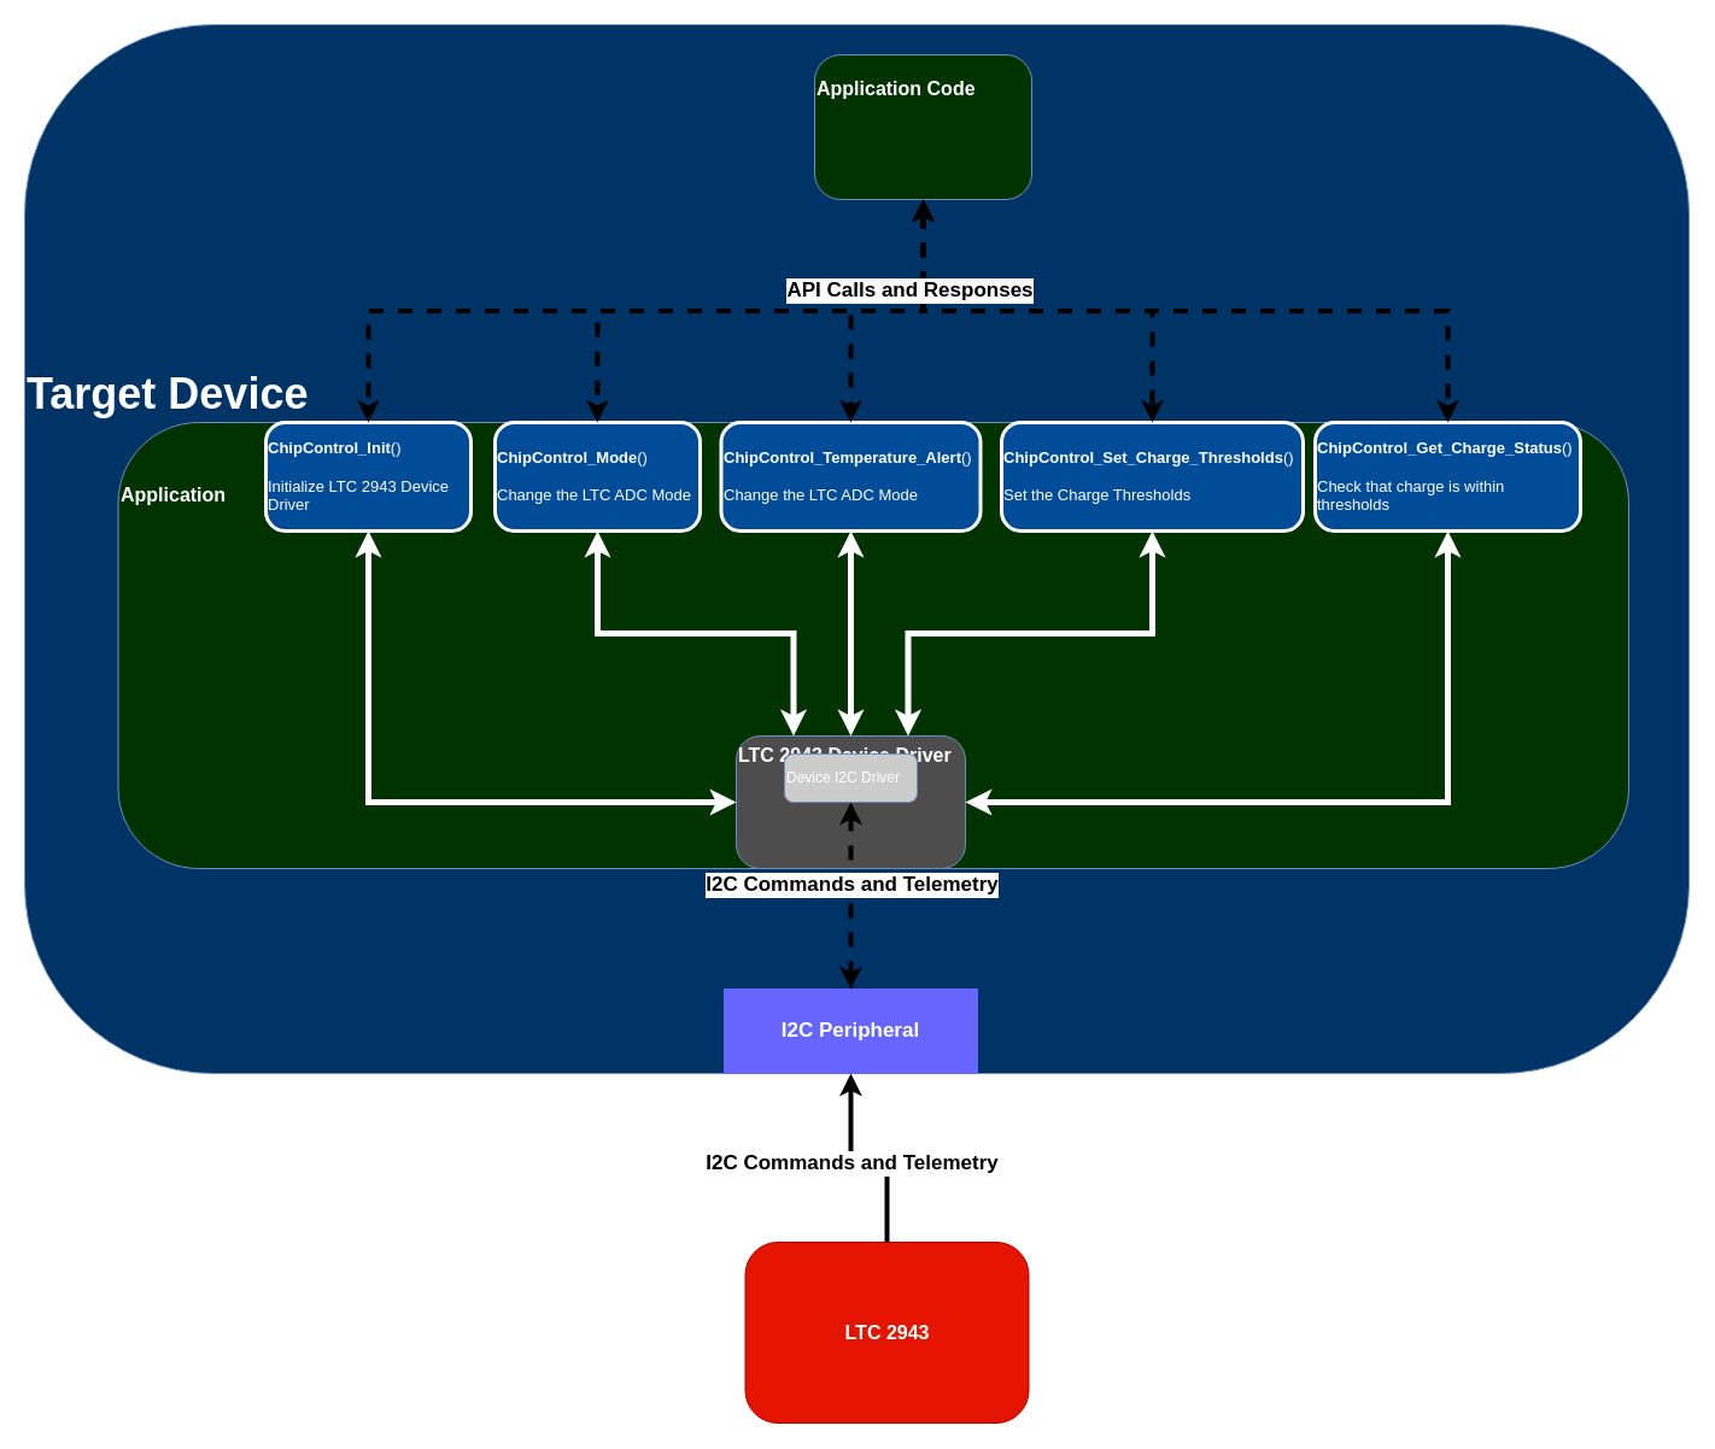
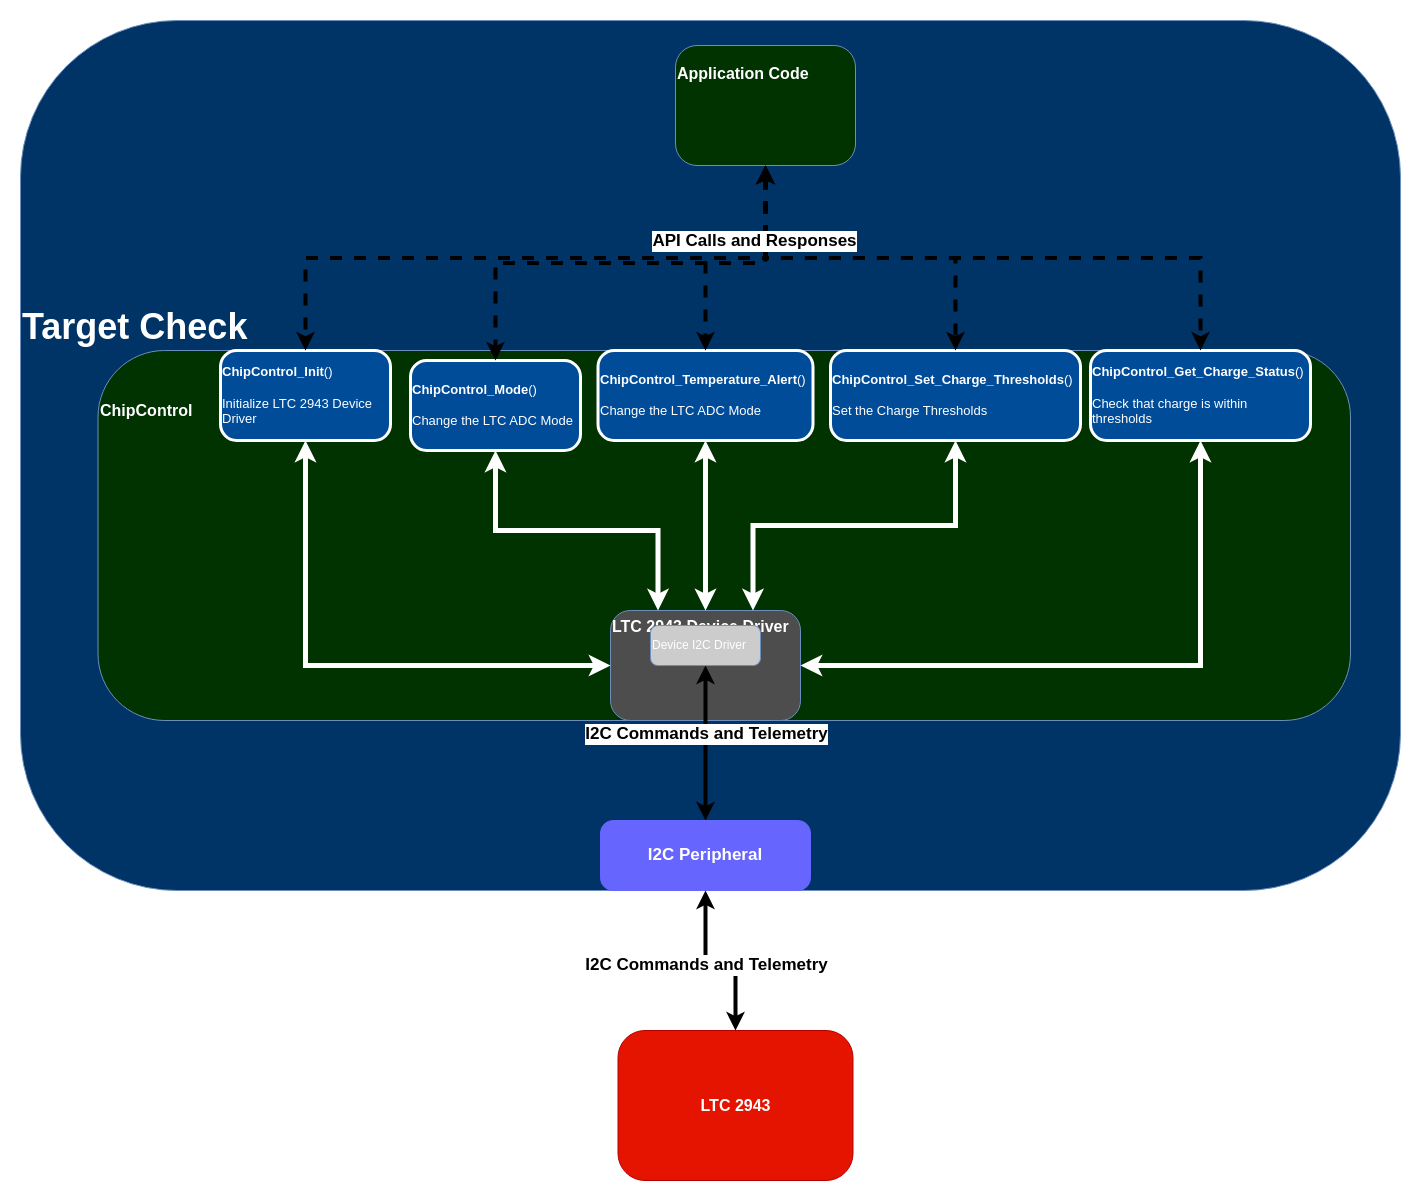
- <mxCell id="2" value="&lt;div style=&quot;line-height: 150%; font-size: 16px;&quot;&gt;&lt;span style=&quot;background-color: initial; color: rgb(255, 255, 255); font-size: 36px;&quot;&gt;Target Device&lt;/span&gt;&lt;br style=&quot;font-size: 16px;&quot;&gt;&lt;/div&gt;" style="rounded=1;whiteSpace=wrap;html=1;fillColor=#003366;strokeColor=#6c8ebf;gradientColor=none;align=left;arcSize=18;fontSize=16;spacingTop=-250;fontStyle=1" parent="1" vertex="1"><mxGeometry x="20" y="20" width="1380" height="870" as="geometry" /></mxCell>
+ <mxCell id="2" value="&lt;div style=&quot;line-height: 150%; font-size: 16px;&quot;&gt;&lt;span style=&quot;background-color: initial; color: rgb(255, 255, 255); font-size: 36px;&quot;&gt;Target Check&lt;/span&gt;&lt;br style=&quot;font-size: 16px;&quot;&gt;&lt;/div&gt;" style="rounded=1;whiteSpace=wrap;html=1;fillColor=#003366;strokeColor=#6c8ebf;gradientColor=none;align=left;arcSize=18;fontSize=16;spacingTop=-250;fontStyle=1" parent="1" vertex="1"><mxGeometry x="20" y="20" width="1380" height="870" as="geometry" /></mxCell>
- <mxCell id="12" value="&lt;font color=&quot;#ffffff&quot; style=&quot;font-size: 13px;&quot;&gt;&lt;b style=&quot;font-size: 13px;&quot;&gt;ChipControl_Mode&lt;/b&gt;()&lt;br style=&quot;font-size: 13px;&quot;&gt;&lt;br style=&quot;font-size: 13px;&quot;&gt;Change the LTC ADC Mode&lt;br style=&quot;font-size: 13px;&quot;&gt;&lt;/font&gt;" style="rounded=1;whiteSpace=wrap;html=1;fillColor=#004C99;strokeColor=#FFFFFF;gradientColor=none;align=left;arcSize=18;strokeWidth=3;fontSize=13;" parent="1" vertex="1"><mxGeometry x="410" y="350" width="170" height="90" as="geometry" /></mxCell>
+ <mxCell id="12" value="&lt;font color=&quot;#ffffff&quot; style=&quot;font-size: 13px;&quot;&gt;&lt;b style=&quot;font-size: 13px;&quot;&gt;ChipControl_Mode&lt;/b&gt;()&lt;br style=&quot;font-size: 13px;&quot;&gt;&lt;br style=&quot;font-size: 13px;&quot;&gt;Change the LTC ADC Mode&lt;br style=&quot;font-size: 13px;&quot;&gt;&lt;/font&gt;" style="rounded=1;whiteSpace=wrap;html=1;fillColor=#004C99;strokeColor=#FFFFFF;gradientColor=none;align=left;arcSize=18;strokeWidth=3;fontSize=13;" parent="1" vertex="1"><mxGeometry x="410" y="360" width="170" height="90" as="geometry" /></mxCell>
- <mxCell id="3" value="&lt;div style=&quot;line-height: 150%; font-size: 16px;&quot;&gt;&lt;span style=&quot;background-color: initial; color: rgb(255, 255, 255); font-size: 16px;&quot;&gt;Application&amp;nbsp;&lt;/span&gt;&lt;br style=&quot;font-size: 16px;&quot;&gt;&lt;/div&gt;" style="rounded=1;whiteSpace=wrap;html=1;fillColor=#003300;strokeColor=#6c8ebf;gradientColor=none;align=left;arcSize=18;fontSize=16;spacingTop=-250;fontStyle=1" parent="1" vertex="1"><mxGeometry x="97.5" y="350" width="1252.5" height="370" as="geometry" /></mxCell>
+ <mxCell id="3" value="&lt;div style=&quot;line-height: 150%; font-size: 16px;&quot;&gt;&lt;span style=&quot;background-color: initial; color: rgb(255, 255, 255); font-size: 16px;&quot;&gt;ChipControl&amp;nbsp;&lt;/span&gt;&lt;br style=&quot;font-size: 16px;&quot;&gt;&lt;/div&gt;" style="rounded=1;whiteSpace=wrap;html=1;fillColor=#003300;strokeColor=#6c8ebf;gradientColor=none;align=left;arcSize=18;fontSize=16;spacingTop=-250;fontStyle=1" parent="1" vertex="1"><mxGeometry x="97.5" y="350" width="1252.5" height="370" as="geometry" /></mxCell>
- <mxCell id="5" style="edgeStyle=orthogonalEdgeStyle;rounded=0;orthogonalLoop=1;jettySize=auto;html=1;exitX=0.5;exitY=1;exitDx=0;exitDy=0;entryX=0.5;entryY=0;entryDx=0;entryDy=0;startArrow=classic;startFill=1;strokeWidth=4;fontSize=42;fontStyle=1;dashed=1;" parent="1" source="7" target="20" edge="1"><mxGeometry relative="1" as="geometry" /></mxCell>
+ <mxCell id="5" style="edgeStyle=orthogonalEdgeStyle;rounded=0;orthogonalLoop=1;jettySize=auto;html=1;exitX=0.5;exitY=1;exitDx=0;exitDy=0;entryX=0.5;entryY=0;entryDx=0;entryDy=0;startArrow=classic;startFill=1;strokeWidth=4;fontSize=42;fontStyle=1" parent="1" source="7" target="20" edge="1"><mxGeometry relative="1" as="geometry" /></mxCell>
- <mxCell id="20" value="&lt;font color=&quot;#ffffff&quot; style=&quot;font-size: 17px;&quot;&gt;I2C Peripheral&lt;/font&gt;" style="whiteSpace=wrap;html=1;fillColor=#6666FF;strokeColor=#6666FF;gradientColor=none;align=center;arcSize=18;fontStyle=1;fontSize=17;rounded=0;" parent="1" vertex="1"><mxGeometry x="600" y="820" width="210" height="70" as="geometry" /></mxCell>
+ <mxCell id="20" value="&lt;font color=&quot;#ffffff&quot; style=&quot;font-size: 17px;&quot;&gt;I2C Peripheral&lt;/font&gt;" style="rounded=1;whiteSpace=wrap;html=1;fillColor=#6666FF;strokeColor=#6666FF;gradientColor=none;align=center;arcSize=18;fontStyle=1;fontSize=17;" parent="1" vertex="1"><mxGeometry x="600" y="820" width="210" height="70" as="geometry" /></mxCell>
- <mxCell id="21" style="edgeStyle=orthogonalEdgeStyle;rounded=0;orthogonalLoop=1;jettySize=auto;html=1;entryX=0.5;entryY=0;entryDx=0;entryDy=0;startArrow=classic;startFill=1;strokeWidth=4;fontSize=42;fontStyle=1;endArrow=none;" parent="1" source="20" target="8" edge="1"><mxGeometry relative="1" as="geometry"><mxPoint x="715" y="900" as="sourcePoint" /><mxPoint x="715" y="1000" as="targetPoint" /></mxGeometry></mxCell>
+ <mxCell id="21" style="edgeStyle=orthogonalEdgeStyle;rounded=0;orthogonalLoop=1;jettySize=auto;html=1;entryX=0.5;entryY=0;entryDx=0;entryDy=0;startArrow=classic;startFill=1;strokeWidth=4;fontSize=42;fontStyle=1" parent="1" source="20" target="8" edge="1"><mxGeometry relative="1" as="geometry"><mxPoint x="715" y="900" as="sourcePoint" /><mxPoint x="715" y="1000" as="targetPoint" /></mxGeometry></mxCell>
